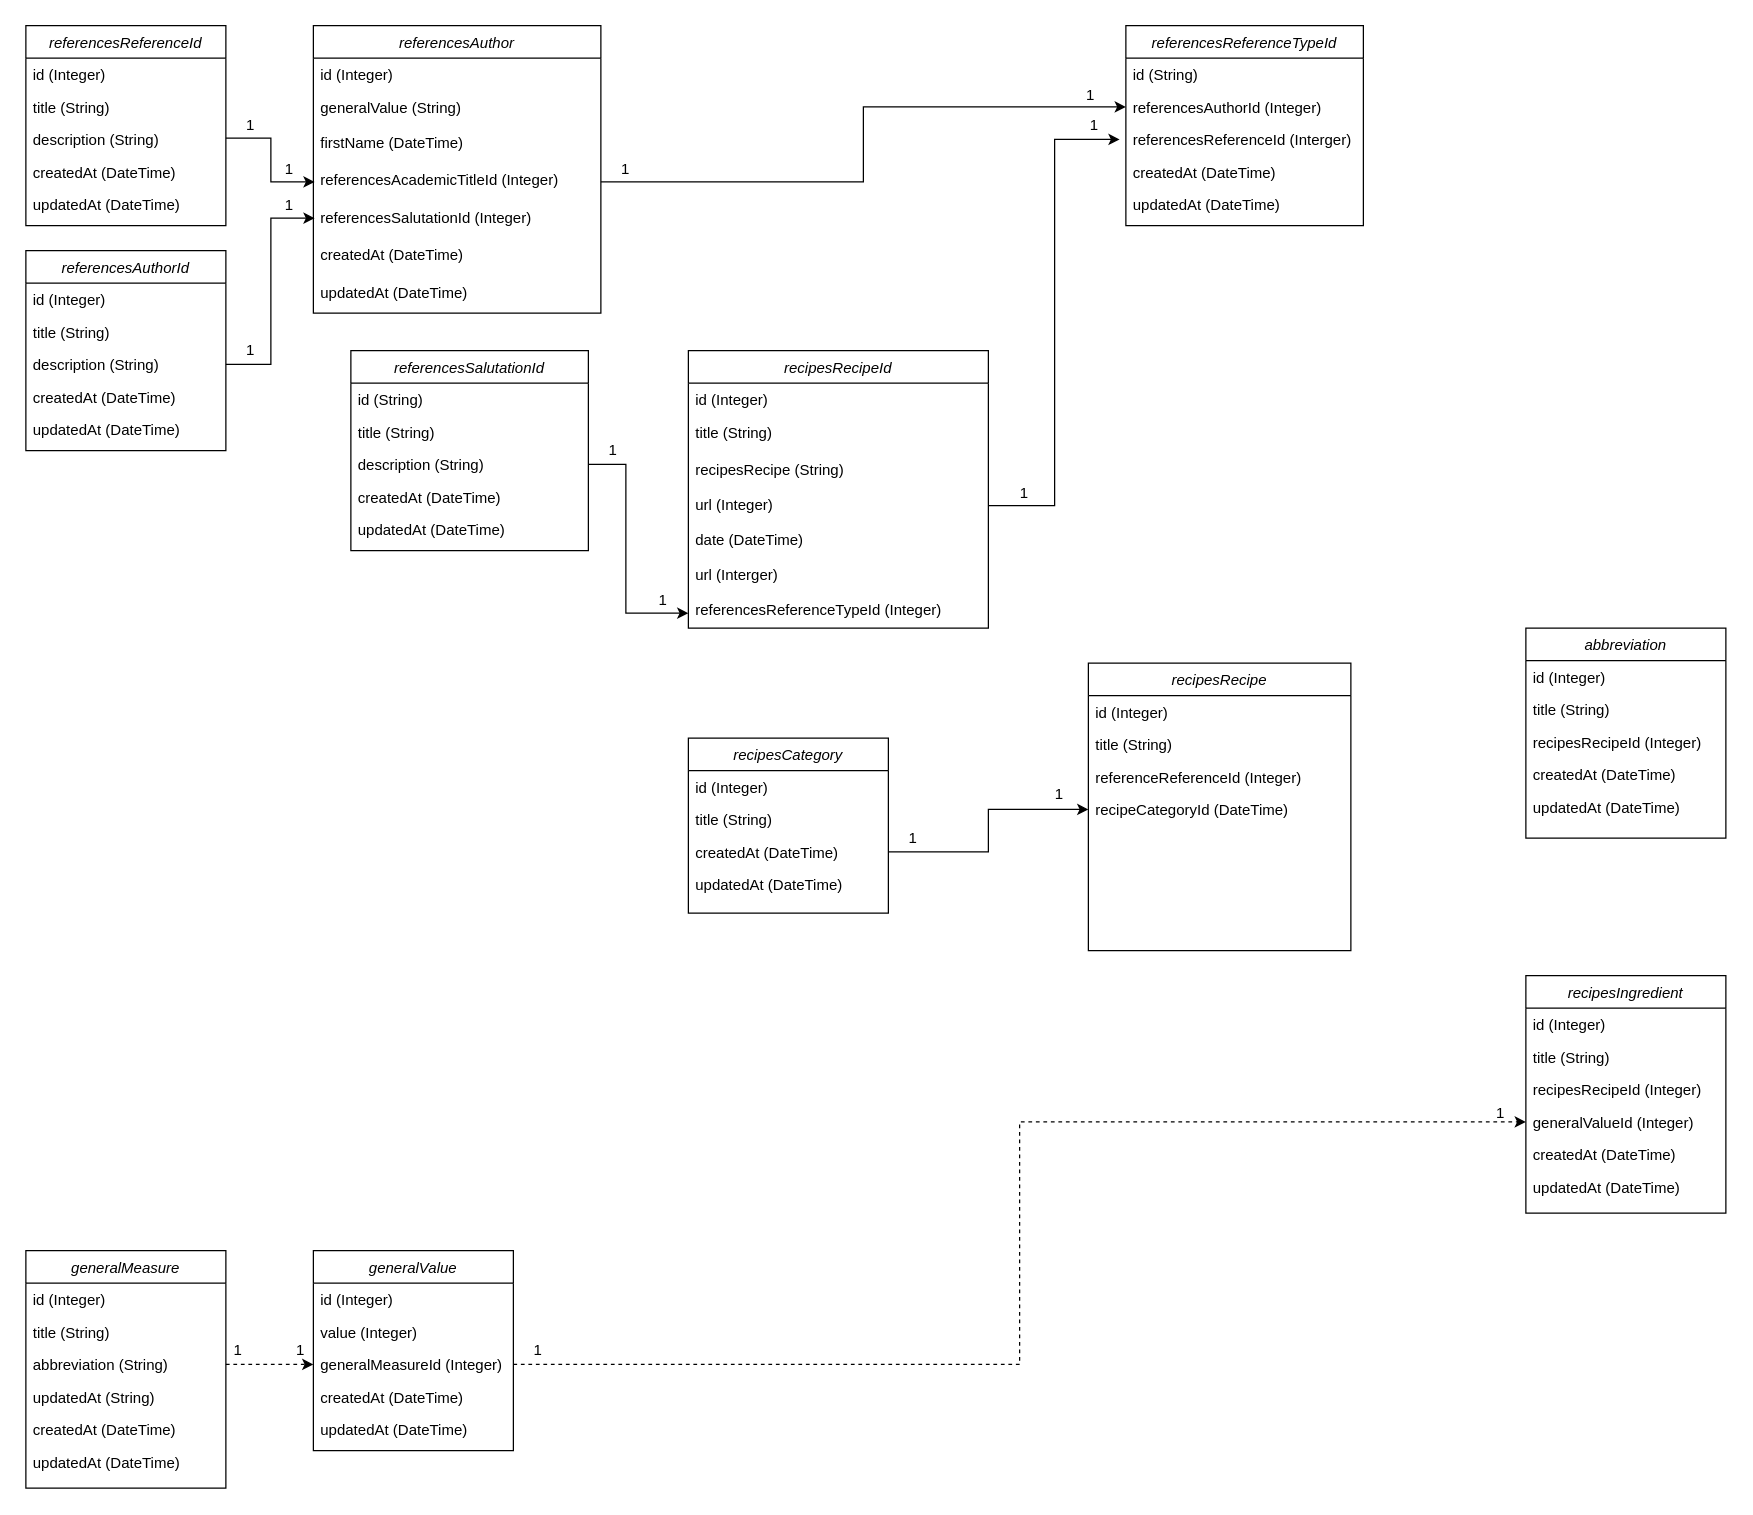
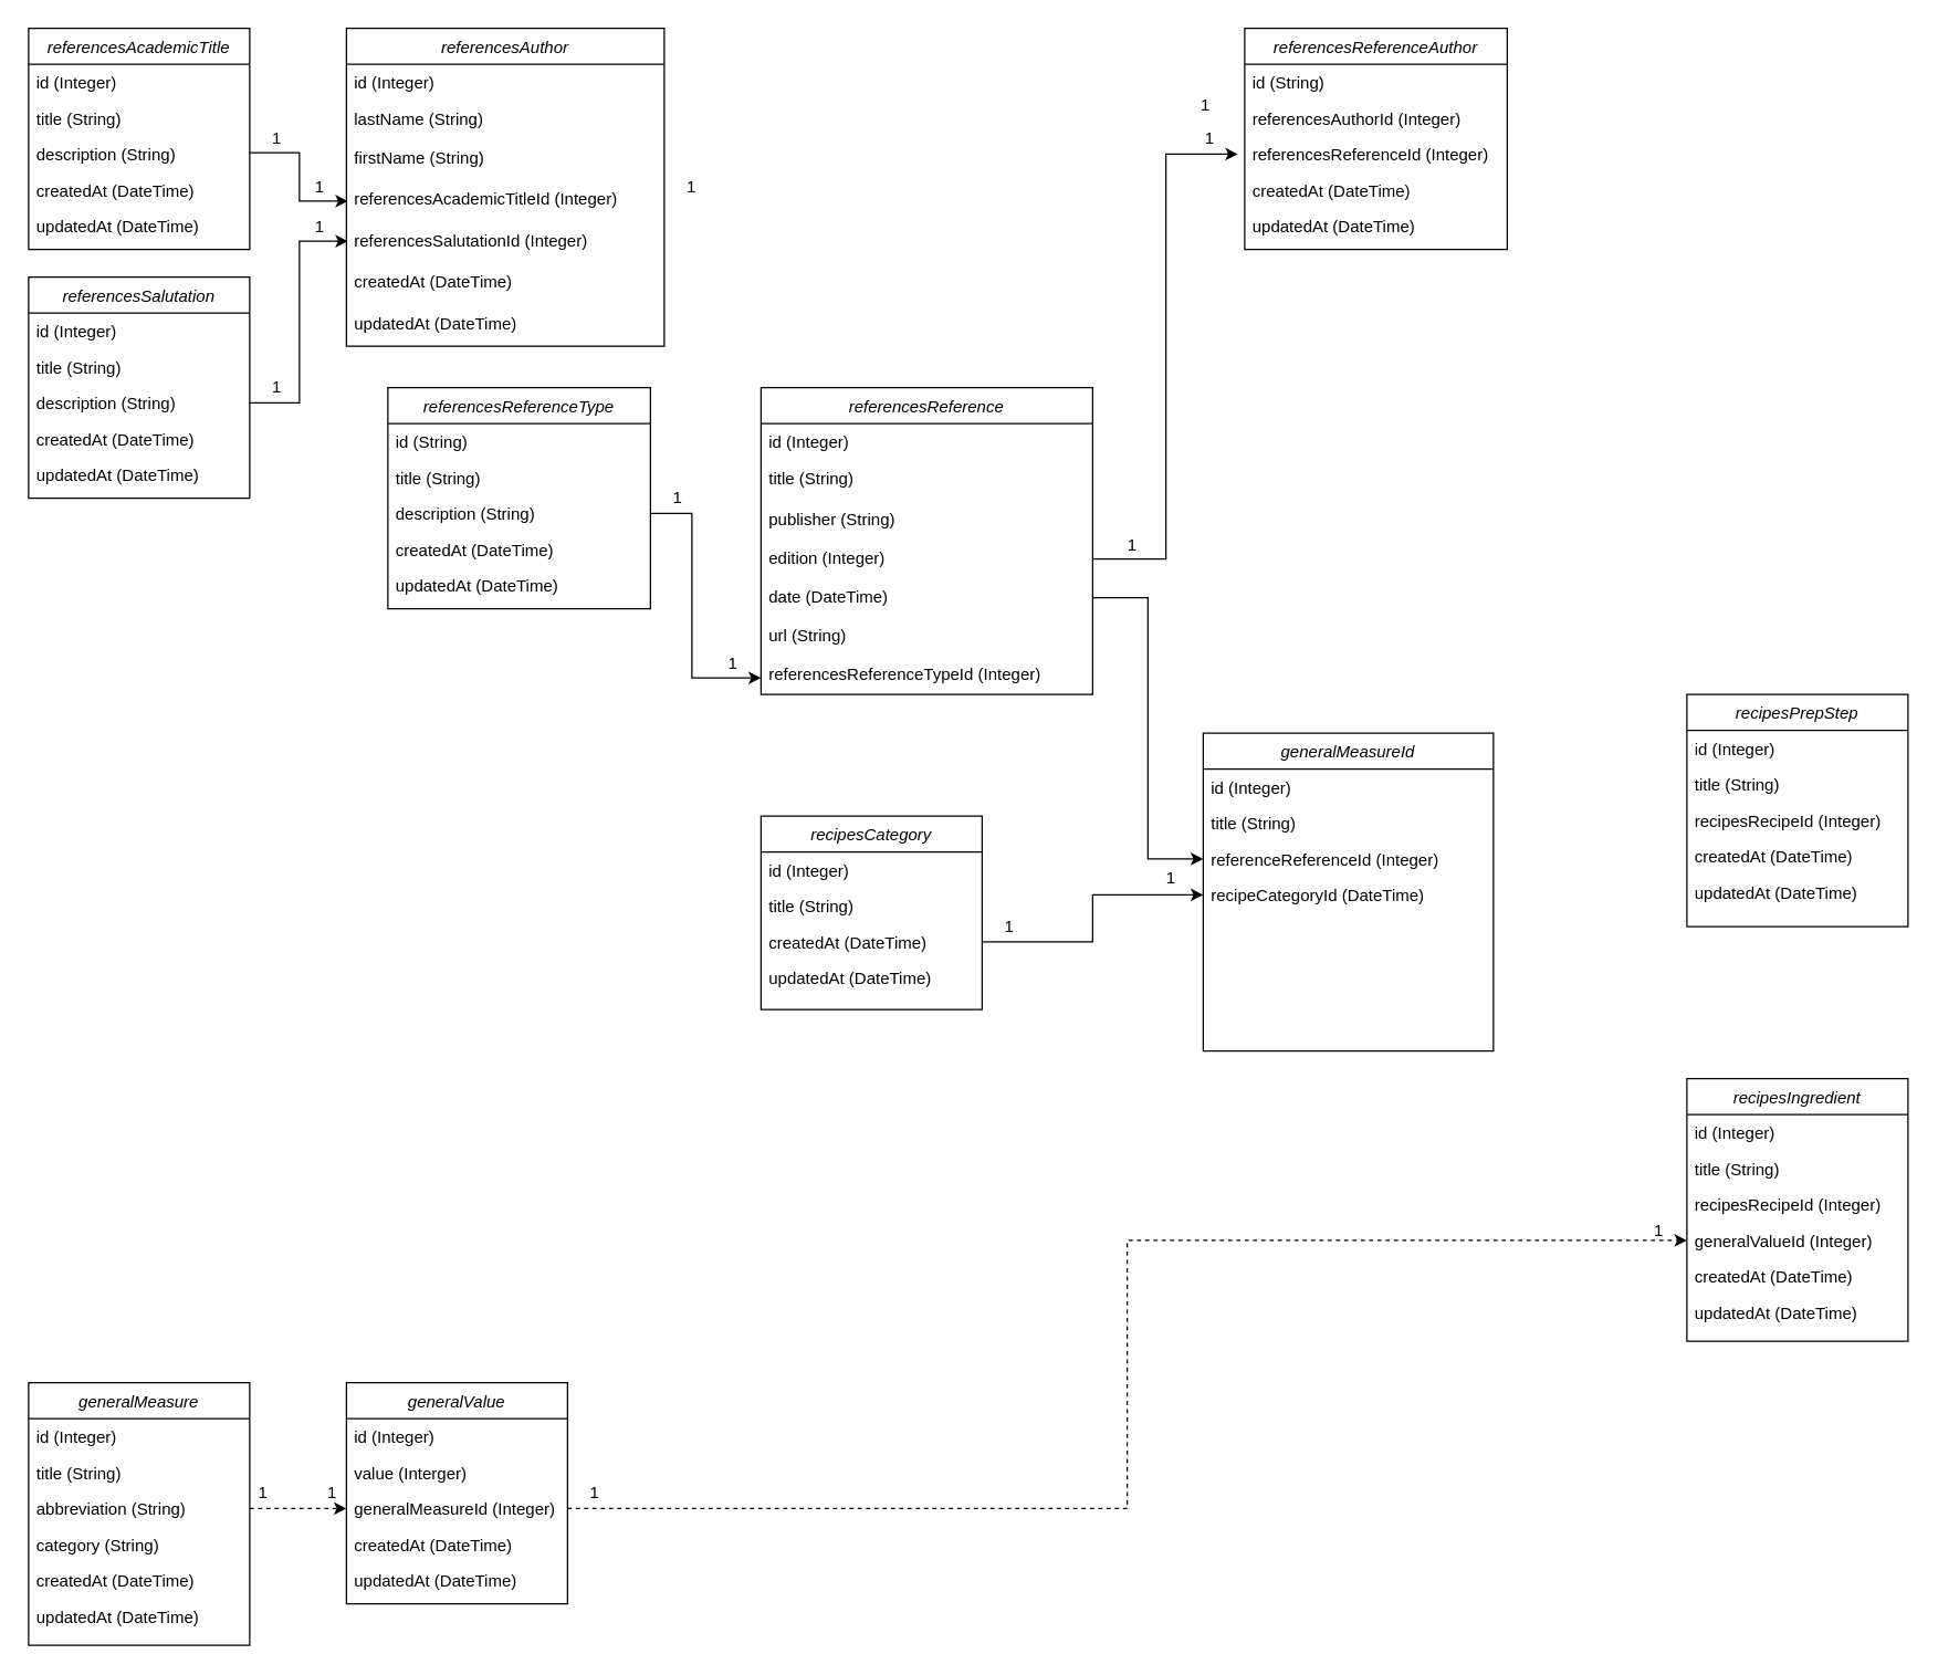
- <mxCell id="2" value="referencesReferenceId" style="swimlane;fontStyle=2;align=center;verticalAlign=top;childLayout=stackLayout;horizontal=1;startSize=26;horizontalStack=0;resizeParent=1;resizeLast=0;collapsible=1;marginBottom=0;rounded=0;shadow=0;strokeWidth=1;" parent="1" vertex="1"><mxGeometry x="20" y="20" width="160" height="160" as="geometry"><mxRectangle x="60" y="80" width="160" height="26" as="alternateBounds" /></mxGeometry></mxCell>
+ <mxCell id="2" value="referencesAcademicTitle" style="swimlane;fontStyle=2;align=center;verticalAlign=top;childLayout=stackLayout;horizontal=1;startSize=26;horizontalStack=0;resizeParent=1;resizeLast=0;collapsible=1;marginBottom=0;rounded=0;shadow=0;strokeWidth=1;" parent="1" vertex="1"><mxGeometry x="20" y="20" width="160" height="160" as="geometry"><mxRectangle x="60" y="80" width="160" height="26" as="alternateBounds" /></mxGeometry></mxCell>
- <mxCell id="45" value="referencesReferenceTypeId" style="swimlane;fontStyle=2;align=center;verticalAlign=top;childLayout=stackLayout;horizontal=1;startSize=26;horizontalStack=0;resizeParent=1;resizeLast=0;collapsible=1;marginBottom=0;rounded=0;shadow=0;strokeWidth=1;" vertex="1" parent="1"><mxGeometry x="900" y="20" width="190" height="160" as="geometry"><mxRectangle x="60" y="80" width="160" height="26" as="alternateBounds" /></mxGeometry></mxCell>
+ <mxCell id="45" value="referencesReferenceAuthor" style="swimlane;fontStyle=2;align=center;verticalAlign=top;childLayout=stackLayout;horizontal=1;startSize=26;horizontalStack=0;resizeParent=1;resizeLast=0;collapsible=1;marginBottom=0;rounded=0;shadow=0;strokeWidth=1;" vertex="1" parent="1"><mxGeometry x="900" y="20" width="190" height="160" as="geometry"><mxRectangle x="60" y="80" width="160" height="26" as="alternateBounds" /></mxGeometry></mxCell>
- <mxCell id="11" value="generalValue (String)" style="text;align=left;verticalAlign=top;spacingLeft=4;spacingRight=4;overflow=hidden;rotatable=0;points=[[0,0.5],[1,0.5]];portConstraint=eastwest;rounded=0;shadow=0;html=0;" vertex="1" parent="8"><mxGeometry y="52" width="230" height="28" as="geometry" /></mxCell>
+ <mxCell id="11" value="lastName (String)" style="text;align=left;verticalAlign=top;spacingLeft=4;spacingRight=4;overflow=hidden;rotatable=0;points=[[0,0.5],[1,0.5]];portConstraint=eastwest;rounded=0;shadow=0;html=0;" vertex="1" parent="8"><mxGeometry y="52" width="230" height="28" as="geometry" /></mxCell>
- <mxCell id="48" value="referencesReferenceId (Interger)" style="text;align=left;verticalAlign=top;spacingLeft=4;spacingRight=4;overflow=hidden;rotatable=0;points=[[0,0.5],[1,0.5]];portConstraint=eastwest;rounded=0;shadow=0;html=0;" vertex="1" parent="45"><mxGeometry y="78" width="190" height="26" as="geometry" /></mxCell>
+ <mxCell id="48" value="referencesReferenceId (Integer)" style="text;align=left;verticalAlign=top;spacingLeft=4;spacingRight=4;overflow=hidden;rotatable=0;points=[[0,0.5],[1,0.5]];portConstraint=eastwest;rounded=0;shadow=0;html=0;" vertex="1" parent="45"><mxGeometry y="78" width="190" height="26" as="geometry" /></mxCell>
- <mxCell id="12" value="firstName (DateTime)" style="text;align=left;verticalAlign=top;spacingLeft=4;spacingRight=4;overflow=hidden;rotatable=0;points=[[0,0.5],[1,0.5]];portConstraint=eastwest;rounded=0;shadow=0;html=0;" vertex="1" parent="8"><mxGeometry y="80" width="230" height="30" as="geometry" /></mxCell>
+ <mxCell id="12" value="firstName (String)" style="text;align=left;verticalAlign=top;spacingLeft=4;spacingRight=4;overflow=hidden;rotatable=0;points=[[0,0.5],[1,0.5]];portConstraint=eastwest;rounded=0;shadow=0;html=0;" vertex="1" parent="8"><mxGeometry y="80" width="230" height="30" as="geometry" /></mxCell>
- <mxCell id="96" style="edgeStyle=elbowEdgeStyle;rounded=0;orthogonalLoop=1;jettySize=auto;html=1;exitX=1;exitY=0.5;exitDx=0;exitDy=0;entryX=0;entryY=0.5;entryDx=0;entryDy=0;" edge="1" parent="1" source="13" target="47"><mxGeometry relative="1" as="geometry" /></mxCell>
- <mxCell id="17" value="referencesAuthorId" style="swimlane;fontStyle=2;align=center;verticalAlign=top;childLayout=stackLayout;horizontal=1;startSize=26;horizontalStack=0;resizeParent=1;resizeLast=0;collapsible=1;marginBottom=0;rounded=0;shadow=0;strokeWidth=1;" vertex="1" parent="1"><mxGeometry x="20" y="200" width="160" height="160" as="geometry"><mxRectangle x="60" y="80" width="160" height="26" as="alternateBounds" /></mxGeometry></mxCell>
+ <mxCell id="17" value="referencesSalutation" style="swimlane;fontStyle=2;align=center;verticalAlign=top;childLayout=stackLayout;horizontal=1;startSize=26;horizontalStack=0;resizeParent=1;resizeLast=0;collapsible=1;marginBottom=0;rounded=0;shadow=0;strokeWidth=1;" vertex="1" parent="1"><mxGeometry x="20" y="200" width="160" height="160" as="geometry"><mxRectangle x="60" y="80" width="160" height="26" as="alternateBounds" /></mxGeometry></mxCell>
- <mxCell id="28" value="referencesSalutationId" style="swimlane;fontStyle=2;align=center;verticalAlign=top;childLayout=stackLayout;horizontal=1;startSize=26;horizontalStack=0;resizeParent=1;resizeLast=0;collapsible=1;marginBottom=0;rounded=0;shadow=0;strokeWidth=1;" vertex="1" parent="1"><mxGeometry x="280" y="280" width="190" height="160" as="geometry"><mxRectangle x="60" y="80" width="160" height="26" as="alternateBounds" /></mxGeometry></mxCell>
+ <mxCell id="28" value="referencesReferenceType" style="swimlane;fontStyle=2;align=center;verticalAlign=top;childLayout=stackLayout;horizontal=1;startSize=26;horizontalStack=0;resizeParent=1;resizeLast=0;collapsible=1;marginBottom=0;rounded=0;shadow=0;strokeWidth=1;" vertex="1" parent="1"><mxGeometry x="280" y="280" width="190" height="160" as="geometry"><mxRectangle x="60" y="80" width="160" height="26" as="alternateBounds" /></mxGeometry></mxCell>
- <mxCell id="34" value="recipesRecipeId" style="swimlane;fontStyle=2;align=center;verticalAlign=top;childLayout=stackLayout;horizontal=1;startSize=26;horizontalStack=0;resizeParent=1;resizeLast=0;collapsible=1;marginBottom=0;rounded=0;shadow=0;strokeWidth=1;" vertex="1" parent="1"><mxGeometry x="550" y="280" width="240" height="222" as="geometry"><mxRectangle x="60" y="80" width="160" height="26" as="alternateBounds" /></mxGeometry></mxCell>
+ <mxCell id="34" value="referencesReference" style="swimlane;fontStyle=2;align=center;verticalAlign=top;childLayout=stackLayout;horizontal=1;startSize=26;horizontalStack=0;resizeParent=1;resizeLast=0;collapsible=1;marginBottom=0;rounded=0;shadow=0;strokeWidth=1;" vertex="1" parent="1"><mxGeometry x="550" y="280" width="240" height="222" as="geometry"><mxRectangle x="60" y="80" width="160" height="26" as="alternateBounds" /></mxGeometry></mxCell>
- <mxCell id="37" value="recipesRecipe (String)" style="text;align=left;verticalAlign=top;spacingLeft=4;spacingRight=4;overflow=hidden;rotatable=0;points=[[0,0.5],[1,0.5]];portConstraint=eastwest;rounded=0;shadow=0;html=0;" vertex="1" parent="34"><mxGeometry y="82" width="240" height="28" as="geometry" /></mxCell>
+ <mxCell id="37" value="publisher (String)" style="text;align=left;verticalAlign=top;spacingLeft=4;spacingRight=4;overflow=hidden;rotatable=0;points=[[0,0.5],[1,0.5]];portConstraint=eastwest;rounded=0;shadow=0;html=0;" vertex="1" parent="34"><mxGeometry y="82" width="240" height="28" as="geometry" /></mxCell>
- <mxCell id="38" value="url (Integer)" style="text;align=left;verticalAlign=top;spacingLeft=4;spacingRight=4;overflow=hidden;rotatable=0;points=[[0,0.5],[1,0.5]];portConstraint=eastwest;rounded=0;shadow=0;html=0;" vertex="1" parent="34"><mxGeometry y="110" width="240" height="28" as="geometry" /></mxCell>
+ <mxCell id="38" value="edition (Integer)" style="text;align=left;verticalAlign=top;spacingLeft=4;spacingRight=4;overflow=hidden;rotatable=0;points=[[0,0.5],[1,0.5]];portConstraint=eastwest;rounded=0;shadow=0;html=0;" vertex="1" parent="34"><mxGeometry y="110" width="240" height="28" as="geometry" /></mxCell>
- <mxCell id="40" value="url (Interger)" style="text;align=left;verticalAlign=top;spacingLeft=4;spacingRight=4;overflow=hidden;rotatable=0;points=[[0,0.5],[1,0.5]];portConstraint=eastwest;rounded=0;shadow=0;html=0;" vertex="1" parent="34"><mxGeometry y="166" width="240" height="28" as="geometry" /></mxCell>
+ <mxCell id="40" value="url (String)" style="text;align=left;verticalAlign=top;spacingLeft=4;spacingRight=4;overflow=hidden;rotatable=0;points=[[0,0.5],[1,0.5]];portConstraint=eastwest;rounded=0;shadow=0;html=0;" vertex="1" parent="34"><mxGeometry y="166" width="240" height="28" as="geometry" /></mxCell>
- <mxCell id="98" value="abbreviation" style="swimlane;fontStyle=2;align=center;verticalAlign=top;childLayout=stackLayout;horizontal=1;startSize=26;horizontalStack=0;resizeParent=1;resizeLast=0;collapsible=1;marginBottom=0;rounded=0;shadow=0;strokeWidth=1;" vertex="1" parent="1"><mxGeometry x="1220" y="502" width="160" height="168" as="geometry"><mxRectangle x="60" y="80" width="160" height="26" as="alternateBounds" /></mxGeometry></mxCell>
+ <mxCell id="98" value="recipesPrepStep" style="swimlane;fontStyle=2;align=center;verticalAlign=top;childLayout=stackLayout;horizontal=1;startSize=26;horizontalStack=0;resizeParent=1;resizeLast=0;collapsible=1;marginBottom=0;rounded=0;shadow=0;strokeWidth=1;" vertex="1" parent="1"><mxGeometry x="1220" y="502" width="160" height="168" as="geometry"><mxRectangle x="60" y="80" width="160" height="26" as="alternateBounds" /></mxGeometry></mxCell>
+ <mxCell id="92" style="edgeStyle=elbowEdgeStyle;rounded=0;orthogonalLoop=1;jettySize=auto;html=1;exitX=1;exitY=0.5;exitDx=0;exitDy=0;entryX=0;entryY=0.5;entryDx=0;entryDy=0;" edge="1" parent="1" source="39" target="87"><mxGeometry relative="1" as="geometry" /></mxCell>
- <mxCell id="84" value="recipesRecipe" style="swimlane;fontStyle=2;align=center;verticalAlign=top;childLayout=stackLayout;horizontal=1;startSize=26;horizontalStack=0;resizeParent=1;resizeLast=0;collapsible=1;marginBottom=0;rounded=0;shadow=0;strokeWidth=1;" vertex="1" parent="1"><mxGeometry x="870" y="530" width="210" height="230" as="geometry"><mxRectangle x="60" y="80" width="160" height="26" as="alternateBounds" /></mxGeometry></mxCell>
+ <mxCell id="84" value="generalMeasureId" style="swimlane;fontStyle=2;align=center;verticalAlign=top;childLayout=stackLayout;horizontal=1;startSize=26;horizontalStack=0;resizeParent=1;resizeLast=0;collapsible=1;marginBottom=0;rounded=0;shadow=0;strokeWidth=1;" vertex="1" parent="1"><mxGeometry x="870" y="530" width="210" height="230" as="geometry"><mxRectangle x="60" y="80" width="160" height="26" as="alternateBounds" /></mxGeometry></mxCell>
- <mxCell id="64" value="value (Integer)" style="text;align=left;verticalAlign=top;spacingLeft=4;spacingRight=4;overflow=hidden;rotatable=0;points=[[0,0.5],[1,0.5]];portConstraint=eastwest;rounded=0;shadow=0;html=0;" vertex="1" parent="62"><mxGeometry y="52" width="160" height="26" as="geometry" /></mxCell>
+ <mxCell id="64" value="value (Interger)" style="text;align=left;verticalAlign=top;spacingLeft=4;spacingRight=4;overflow=hidden;rotatable=0;points=[[0,0.5],[1,0.5]];portConstraint=eastwest;rounded=0;shadow=0;html=0;" vertex="1" parent="62"><mxGeometry y="52" width="160" height="26" as="geometry" /></mxCell>
- <mxCell id="59" value="updatedAt (String)" style="text;align=left;verticalAlign=top;spacingLeft=4;spacingRight=4;overflow=hidden;rotatable=0;points=[[0,0.5],[1,0.5]];portConstraint=eastwest;rounded=0;shadow=0;html=0;" vertex="1" parent="55"><mxGeometry y="104" width="160" height="26" as="geometry" /></mxCell>
+ <mxCell id="59" value="category (String)" style="text;align=left;verticalAlign=top;spacingLeft=4;spacingRight=4;overflow=hidden;rotatable=0;points=[[0,0.5],[1,0.5]];portConstraint=eastwest;rounded=0;shadow=0;html=0;" vertex="1" parent="55"><mxGeometry y="104" width="160" height="26" as="geometry" /></mxCell>
